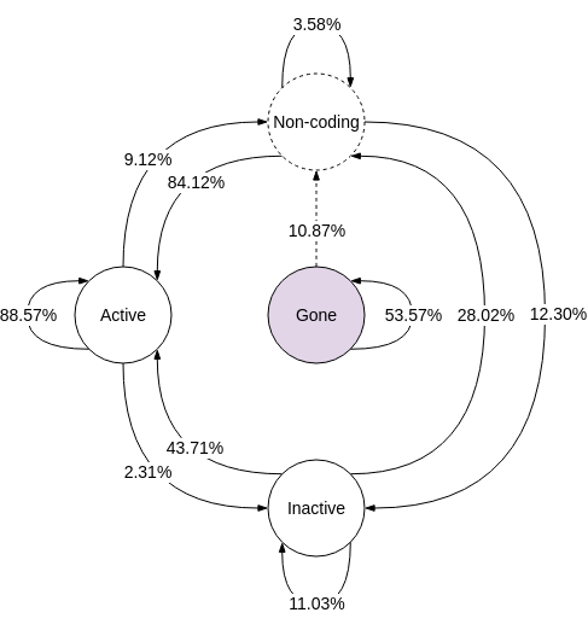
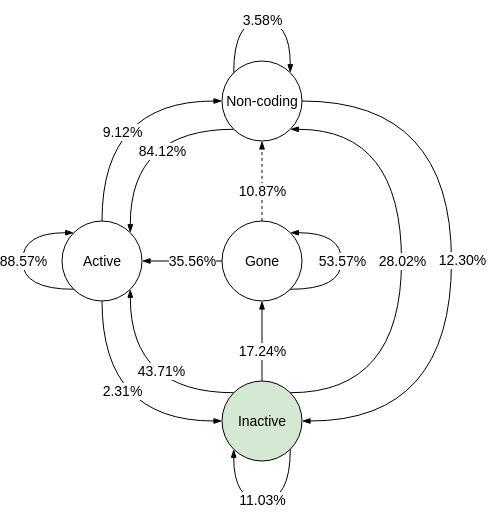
- <mxCell id="11" value="Non-coding" style="ellipse;whiteSpace=wrap;html=1;fontSize=14;dashed=1;" parent="1" vertex="1"><mxGeometry x="219.5" y="60.5" width="80" height="80" as="geometry" /></mxCell>
+ <mxCell id="11" value="Non-coding" style="ellipse;whiteSpace=wrap;html=1;fontSize=14;" parent="1" vertex="1"><mxGeometry x="219.5" y="60.5" width="80" height="80" as="geometry" /></mxCell>
+ <mxCell id="14" style="edgeStyle=orthogonalEdgeStyle;curved=1;rounded=0;orthogonalLoop=1;jettySize=auto;html=1;endArrow=blockThin;endFill=1;entryX=1;entryY=0.5;entryDx=0;entryDy=0;exitX=0;exitY=0.5;exitDx=0;exitDy=0;fontSize=14;" parent="1" source="16" target="6" edge="1"><mxGeometry relative="1" as="geometry"><mxPoint x="219" y="310" as="sourcePoint" /><mxPoint x="129" y="289" as="targetPoint" /><Array as="points"><mxPoint x="220" y="260" /><mxPoint x="179" y="260" /><mxPoint x="179" y="261" /></Array></mxGeometry></mxCell>
+ <mxCell id="15" value="35.56%" style="text;html=1;resizable=0;points=[];align=center;verticalAlign=middle;labelBackgroundColor=#ffffff;fontSize=14;" parent="14" vertex="1" connectable="0"><mxGeometry x="0.125" y="-2" relative="1" as="geometry"><mxPoint x="14.5" y="2" as="offset" /></mxGeometry></mxCell>
- <mxCell id="16" value="Gone" style="ellipse;whiteSpace=wrap;html=1;fontSize=14;fillColor=#e1d5e7;" parent="1" vertex="1"><mxGeometry x="219.5" y="220.5" width="80" height="80" as="geometry" /></mxCell>
+ <mxCell id="16" value="Gone" style="ellipse;whiteSpace=wrap;html=1;fontSize=14;" parent="1" vertex="1"><mxGeometry x="219.5" y="220.5" width="80" height="80" as="geometry" /></mxCell>
+ <mxCell id="19" style="edgeStyle=orthogonalEdgeStyle;curved=1;rounded=0;orthogonalLoop=1;jettySize=auto;html=1;entryX=0.5;entryY=1;entryDx=0;entryDy=0;endArrow=blockThin;endFill=1;exitX=0.5;exitY=0;exitDx=0;exitDy=0;fontSize=14;" parent="1" source="23" target="16" edge="1"><mxGeometry relative="1" as="geometry"><mxPoint x="299" y="360" as="sourcePoint" /><Array as="points" /></mxGeometry></mxCell>
+ <mxCell id="20" value="17.24%" style="text;html=1;resizable=0;points=[];align=center;verticalAlign=middle;labelBackgroundColor=#ffffff;fontSize=14;" parent="19" vertex="1" connectable="0"><mxGeometry x="-0.271" y="19" relative="1" as="geometry"><mxPoint x="19" y="-1" as="offset" /></mxGeometry></mxCell>
- <mxCell id="23" value="Inactive" style="ellipse;whiteSpace=wrap;html=1;fontSize=14;" parent="1" vertex="1"><mxGeometry x="219.5" y="380.5" width="80" height="80" as="geometry" /></mxCell>
+ <mxCell id="23" value="Inactive" style="ellipse;whiteSpace=wrap;html=1;fontSize=14;fillColor=#d5e8d4;" parent="1" vertex="1"><mxGeometry x="219.5" y="380.5" width="80" height="80" as="geometry" /></mxCell>
